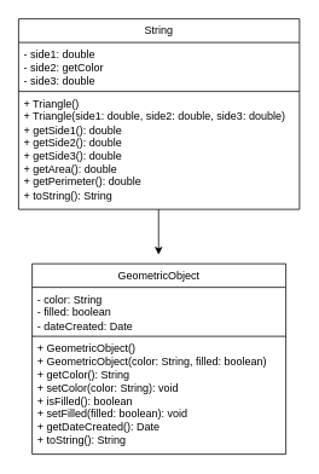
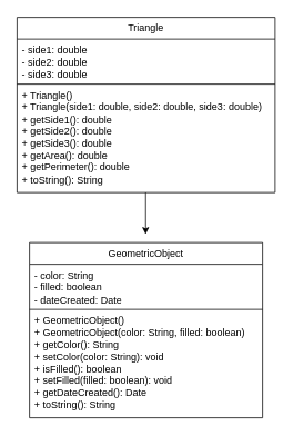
- <mxCell id="2" value="String" style="swimlane;fontStyle=0;childLayout=stackLayout;horizontal=1;startSize=26;fillColor=none;horizontalStack=0;resizeParent=1;resizeParentMax=0;resizeLast=0;collapsible=1;marginBottom=0;whiteSpace=wrap;html=1;" vertex="1" parent="1"><mxGeometry x="20" y="20" width="310" height="210" as="geometry" /></mxCell>
+ <mxCell id="2" value="Triangle" style="swimlane;fontStyle=0;childLayout=stackLayout;horizontal=1;startSize=26;fillColor=none;horizontalStack=0;resizeParent=1;resizeParentMax=0;resizeLast=0;collapsible=1;marginBottom=0;whiteSpace=wrap;html=1;" vertex="1" parent="1"><mxGeometry x="20" y="20" width="310" height="210" as="geometry" /></mxCell>
- <mxCell id="3" value="- side1: double&amp;nbsp;&lt;div&gt;- side2: getColor&amp;nbsp;&lt;/div&gt;&lt;div&gt;- side3: double&amp;nbsp;&lt;/div&gt;" style="text;strokeColor=none;fillColor=none;align=left;verticalAlign=top;spacingLeft=4;spacingRight=4;overflow=hidden;rotatable=0;points=[[0,0.5],[1,0.5]];portConstraint=eastwest;whiteSpace=wrap;html=1;" vertex="1" parent="2"><mxGeometry y="26" width="310" height="54" as="geometry" /></mxCell>
+ <mxCell id="3" value="- side1: double&amp;nbsp;&lt;div&gt;- side2: double&amp;nbsp;&lt;/div&gt;&lt;div&gt;- side3: double&amp;nbsp;&lt;/div&gt;" style="text;strokeColor=none;fillColor=none;align=left;verticalAlign=top;spacingLeft=4;spacingRight=4;overflow=hidden;rotatable=0;points=[[0,0.5],[1,0.5]];portConstraint=eastwest;whiteSpace=wrap;html=1;" vertex="1" parent="2"><mxGeometry y="26" width="310" height="54" as="geometry" /></mxCell>
